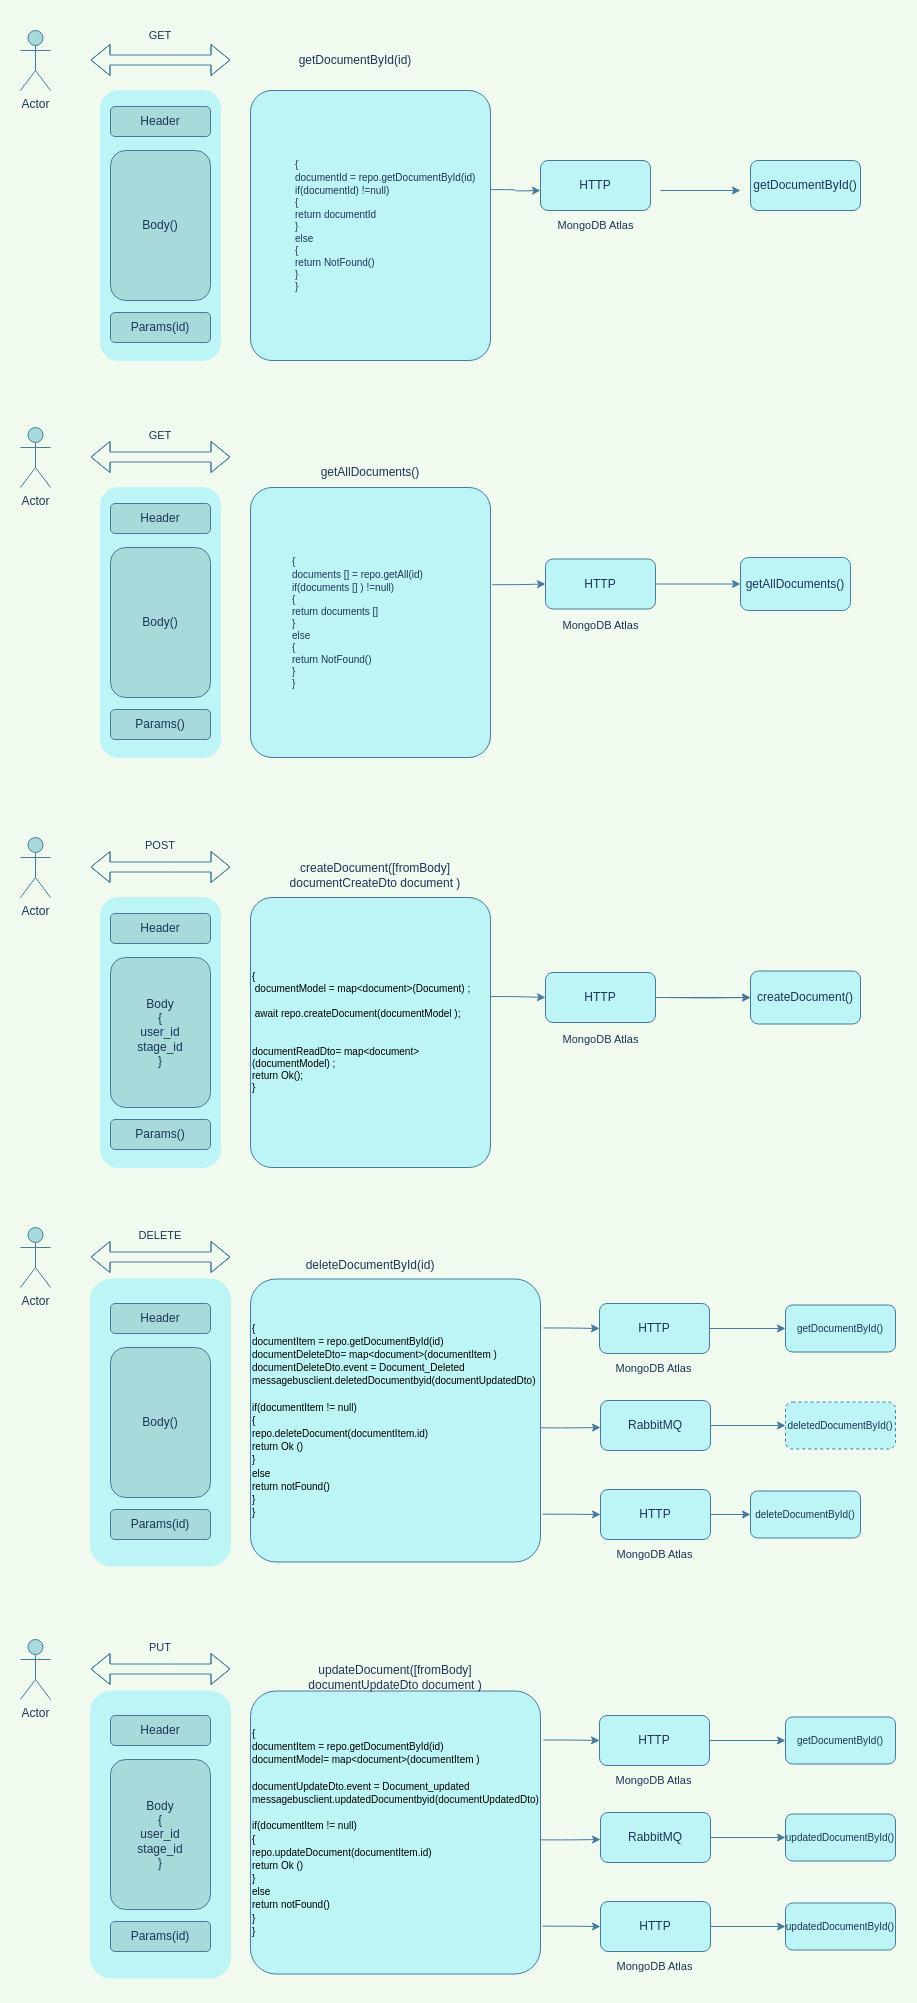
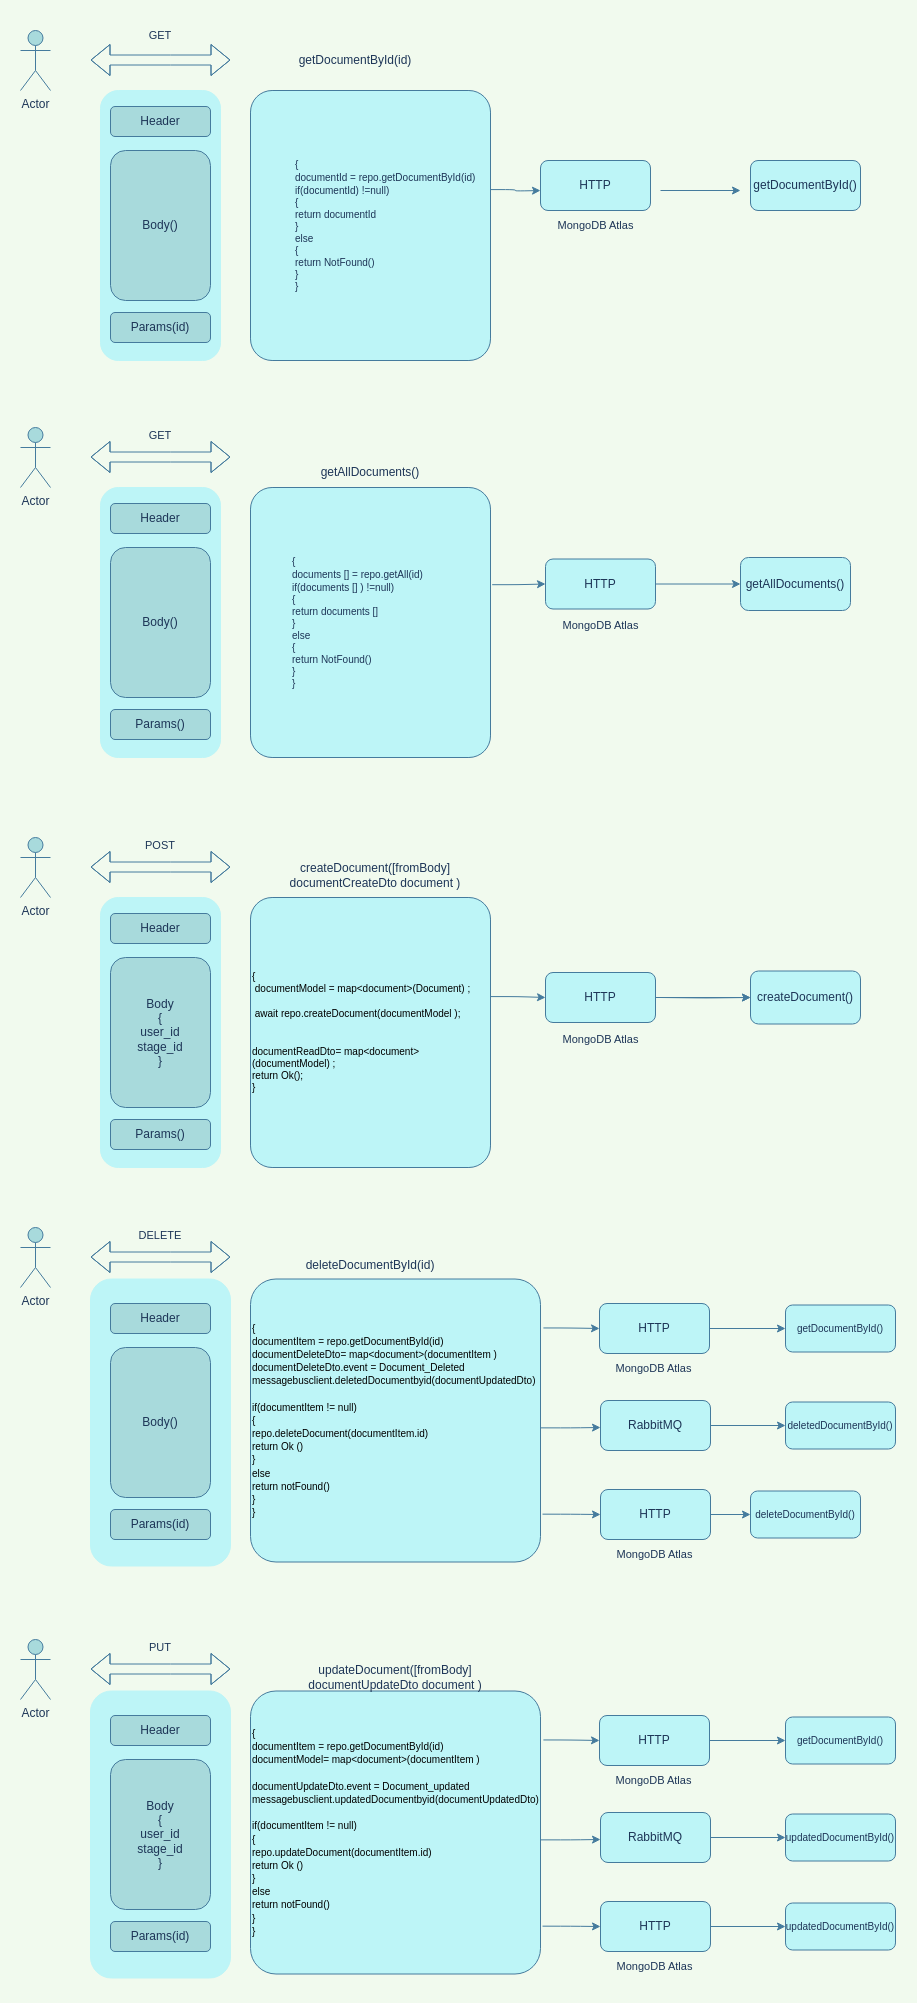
- <mxCell id="66" value="&lt;font style=&quot;font-size: 10px;&quot;&gt;deletedDocumentById()&lt;/font&gt;" style="whiteSpace=wrap;html=1;fillColor=#BDF5F7;strokeColor=#457B9D;fontColor=#1D3557;rounded=1;dashed=1;" parent="1" vertex="1"><mxGeometry x="785" y="1401.5" width="110" height="47" as="geometry" /></mxCell>
+ <mxCell id="66" value="&lt;font style=&quot;font-size: 10px;&quot;&gt;deletedDocumentById()&lt;/font&gt;" style="whiteSpace=wrap;html=1;fillColor=#BDF5F7;strokeColor=#457B9D;fontColor=#1D3557;rounded=1;" parent="1" vertex="1"><mxGeometry x="785" y="1401.5" width="110" height="47" as="geometry" /></mxCell>
